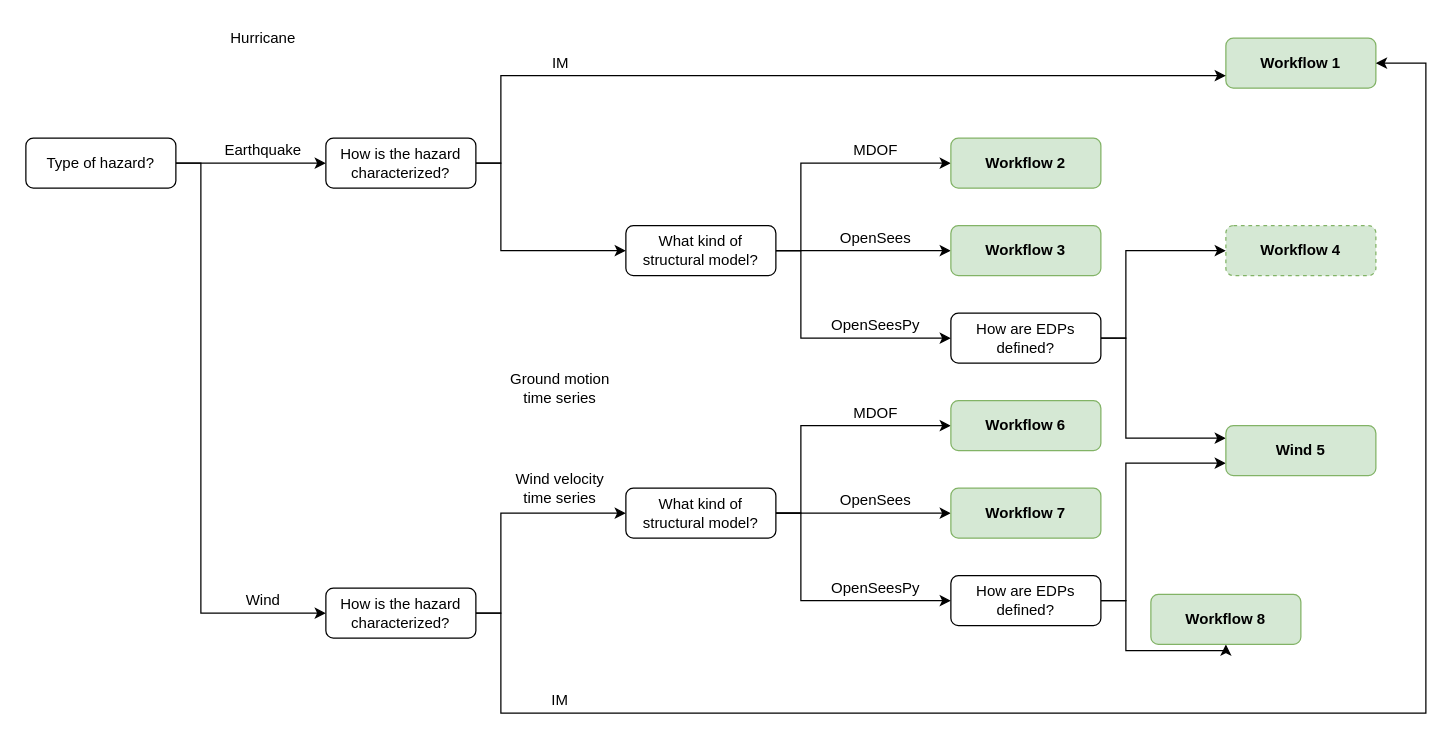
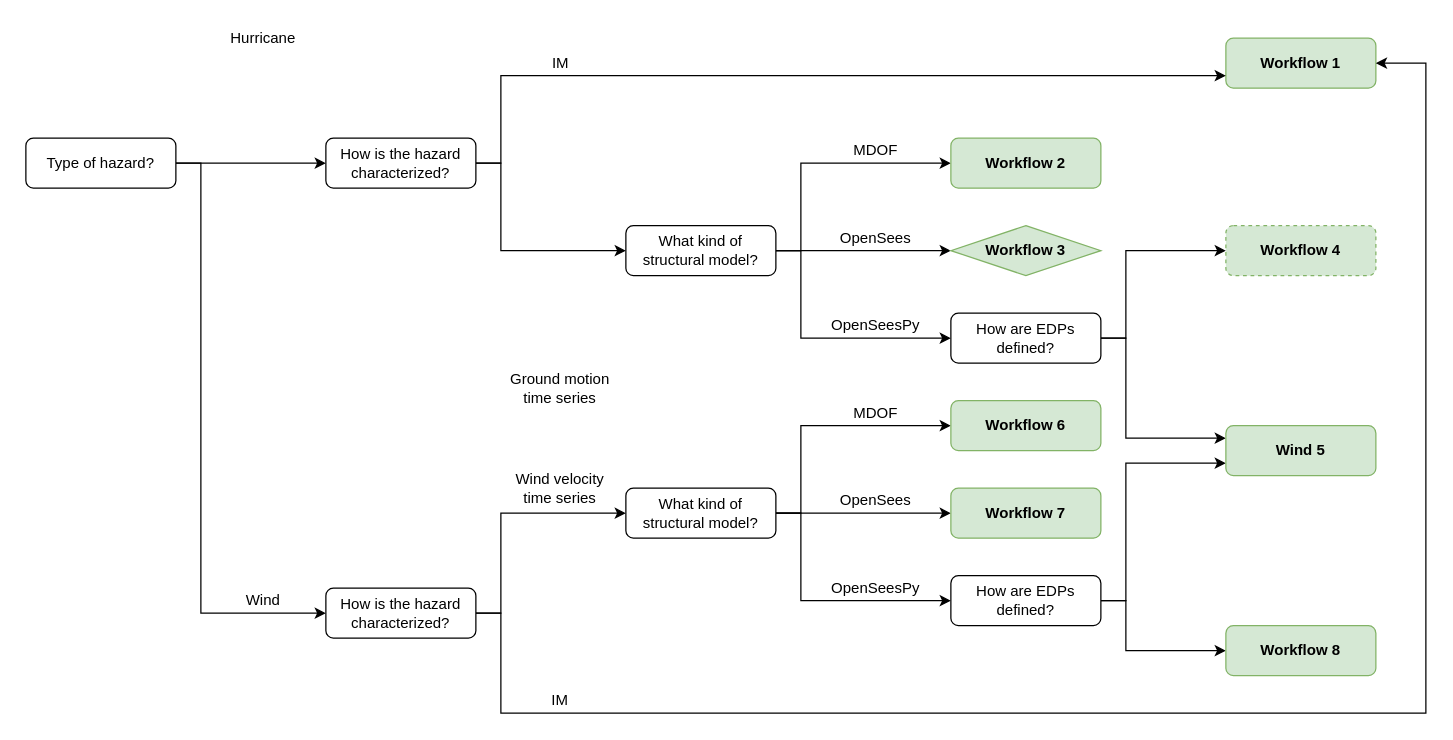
- <mxCell id="13" value="Earthquake" style="text;html=1;strokeColor=none;fillColor=none;align=center;verticalAlign=middle;whiteSpace=wrap;rounded=0;" parent="1" vertex="1"><mxGeometry x="190" y="110" width="40" height="20" as="geometry" /></mxCell>
- <mxCell id="22" value="&lt;b&gt;Workflow 3&lt;/b&gt;" style="rounded=1;whiteSpace=wrap;html=1;fillColor=#d5e8d4;strokeColor=#82b366;" parent="1" vertex="1"><mxGeometry x="760" y="180" width="120" height="40" as="geometry" /></mxCell>
+ <mxCell id="22" value="&lt;b&gt;Workflow 3&lt;/b&gt;" style="rhombus;whiteSpace=wrap;html=1;fillColor=#d5e8d4;strokeColor=#82b366;" parent="1" vertex="1"><mxGeometry x="760" y="180" width="120" height="40" as="geometry" /></mxCell>
- <mxCell id="44" value="&lt;b&gt;Workflow 8&lt;/b&gt;" style="rounded=1;whiteSpace=wrap;html=1;fillColor=#d5e8d4;strokeColor=#82b366;" parent="1" vertex="1"><mxGeometry x="920" y="475" width="120" height="40" as="geometry" /></mxCell>
+ <mxCell id="44" value="&lt;b&gt;Workflow 8&lt;/b&gt;" style="rounded=1;whiteSpace=wrap;html=1;fillColor=#d5e8d4;strokeColor=#82b366;" parent="1" vertex="1"><mxGeometry x="980" y="500" width="120" height="40" as="geometry" /></mxCell>
